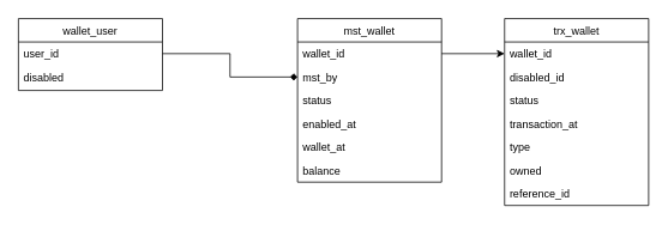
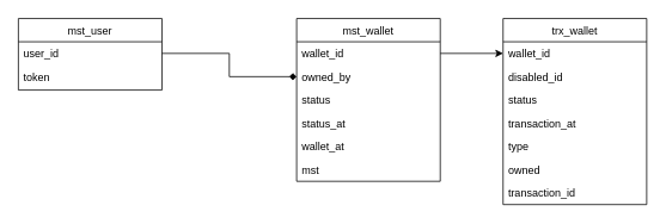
- <mxCell id="2" value="wallet_user" style="swimlane;fontStyle=0;align=center;verticalAlign=top;childLayout=stackLayout;horizontal=1;startSize=26;horizontalStack=0;resizeParent=1;resizeLast=0;collapsible=1;marginBottom=0;rounded=0;shadow=0;strokeWidth=1;" parent="1" vertex="1"><mxGeometry x="20" y="20" width="160" height="80" as="geometry"><mxRectangle x="230" y="140" width="160" height="26" as="alternateBounds" /></mxGeometry></mxCell>
+ <mxCell id="2" value="mst_user" style="swimlane;fontStyle=0;align=center;verticalAlign=top;childLayout=stackLayout;horizontal=1;startSize=26;horizontalStack=0;resizeParent=1;resizeLast=0;collapsible=1;marginBottom=0;rounded=0;shadow=0;strokeWidth=1;" parent="1" vertex="1"><mxGeometry x="20" y="20" width="160" height="80" as="geometry"><mxRectangle x="230" y="140" width="160" height="26" as="alternateBounds" /></mxGeometry></mxCell>
- <mxCell id="4" value="disabled" style="text;align=left;verticalAlign=top;spacingLeft=4;spacingRight=4;overflow=hidden;rotatable=0;points=[[0,0.5],[1,0.5]];portConstraint=eastwest;rounded=0;shadow=0;html=0;" parent="2" vertex="1"><mxGeometry y="52" width="160" height="26" as="geometry" /></mxCell>
+ <mxCell id="4" value="token" style="text;align=left;verticalAlign=top;spacingLeft=4;spacingRight=4;overflow=hidden;rotatable=0;points=[[0,0.5],[1,0.5]];portConstraint=eastwest;rounded=0;shadow=0;html=0;" parent="2" vertex="1"><mxGeometry y="52" width="160" height="26" as="geometry" /></mxCell>
- <mxCell id="7" value="mst_by" style="text;align=left;verticalAlign=top;spacingLeft=4;spacingRight=4;overflow=hidden;rotatable=0;points=[[0,0.5],[1,0.5]];portConstraint=eastwest;rounded=0;shadow=0;html=0;" parent="5" vertex="1"><mxGeometry y="52" width="160" height="26" as="geometry" /></mxCell>
+ <mxCell id="7" value="owned_by" style="text;align=left;verticalAlign=top;spacingLeft=4;spacingRight=4;overflow=hidden;rotatable=0;points=[[0,0.5],[1,0.5]];portConstraint=eastwest;rounded=0;shadow=0;html=0;" parent="5" vertex="1"><mxGeometry y="52" width="160" height="26" as="geometry" /></mxCell>
- <mxCell id="9" value="enabled_at" style="text;align=left;verticalAlign=top;spacingLeft=4;spacingRight=4;overflow=hidden;rotatable=0;points=[[0,0.5],[1,0.5]];portConstraint=eastwest;rounded=0;shadow=0;html=0;" parent="5" vertex="1"><mxGeometry y="104" width="160" height="26" as="geometry" /></mxCell>
+ <mxCell id="9" value="status_at" style="text;align=left;verticalAlign=top;spacingLeft=4;spacingRight=4;overflow=hidden;rotatable=0;points=[[0,0.5],[1,0.5]];portConstraint=eastwest;rounded=0;shadow=0;html=0;" parent="5" vertex="1"><mxGeometry y="104" width="160" height="26" as="geometry" /></mxCell>
- <mxCell id="11" value="balance" style="text;align=left;verticalAlign=top;spacingLeft=4;spacingRight=4;overflow=hidden;rotatable=0;points=[[0,0.5],[1,0.5]];portConstraint=eastwest;rounded=0;shadow=0;html=0;" parent="5" vertex="1"><mxGeometry y="156" width="160" height="26" as="geometry" /></mxCell>
+ <mxCell id="11" value="mst" style="text;align=left;verticalAlign=top;spacingLeft=4;spacingRight=4;overflow=hidden;rotatable=0;points=[[0,0.5],[1,0.5]];portConstraint=eastwest;rounded=0;shadow=0;html=0;" parent="5" vertex="1"><mxGeometry y="156" width="160" height="26" as="geometry" /></mxCell>
- <mxCell id="20" value="reference_id" style="text;align=left;verticalAlign=top;spacingLeft=4;spacingRight=4;overflow=hidden;rotatable=0;points=[[0,0.5],[1,0.5]];portConstraint=eastwest;rounded=0;shadow=0;html=0;" parent="13" vertex="1"><mxGeometry y="182" width="160" height="26" as="geometry" /></mxCell>
+ <mxCell id="20" value="transaction_id" style="text;align=left;verticalAlign=top;spacingLeft=4;spacingRight=4;overflow=hidden;rotatable=0;points=[[0,0.5],[1,0.5]];portConstraint=eastwest;rounded=0;shadow=0;html=0;" parent="13" vertex="1"><mxGeometry y="182" width="160" height="26" as="geometry" /></mxCell>
